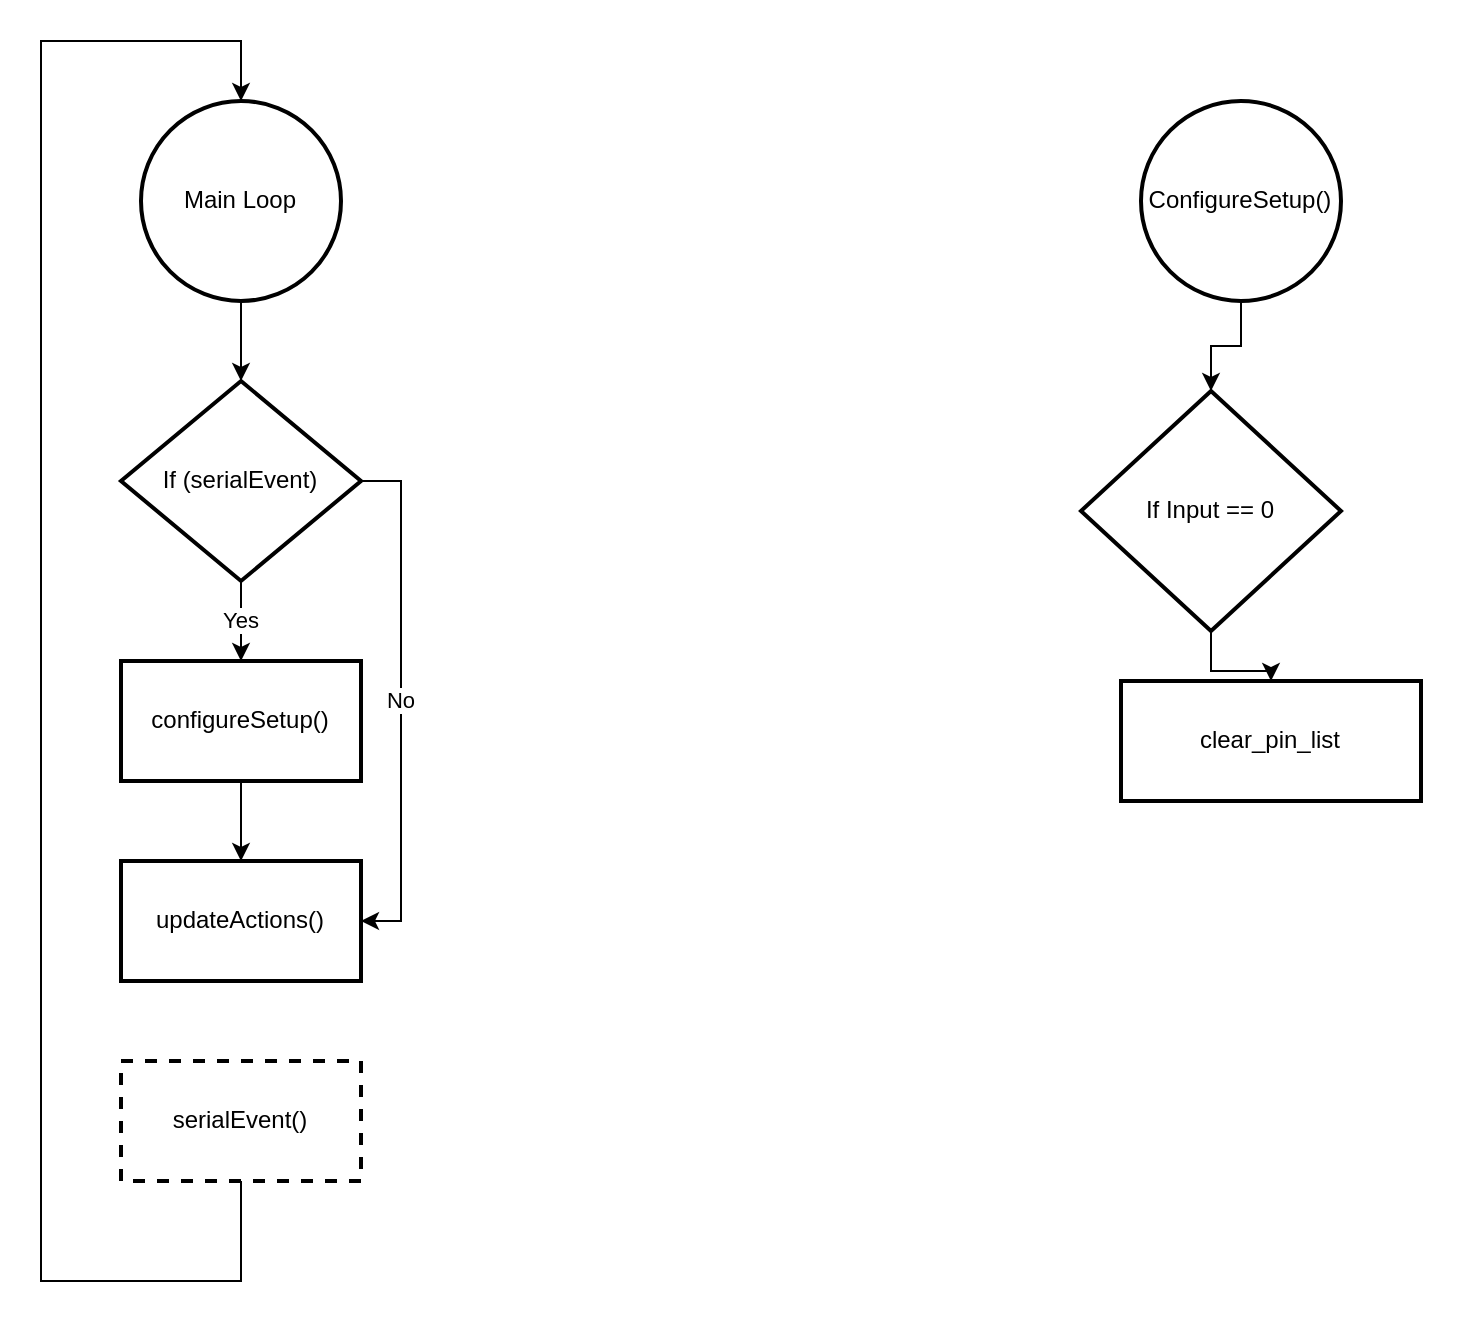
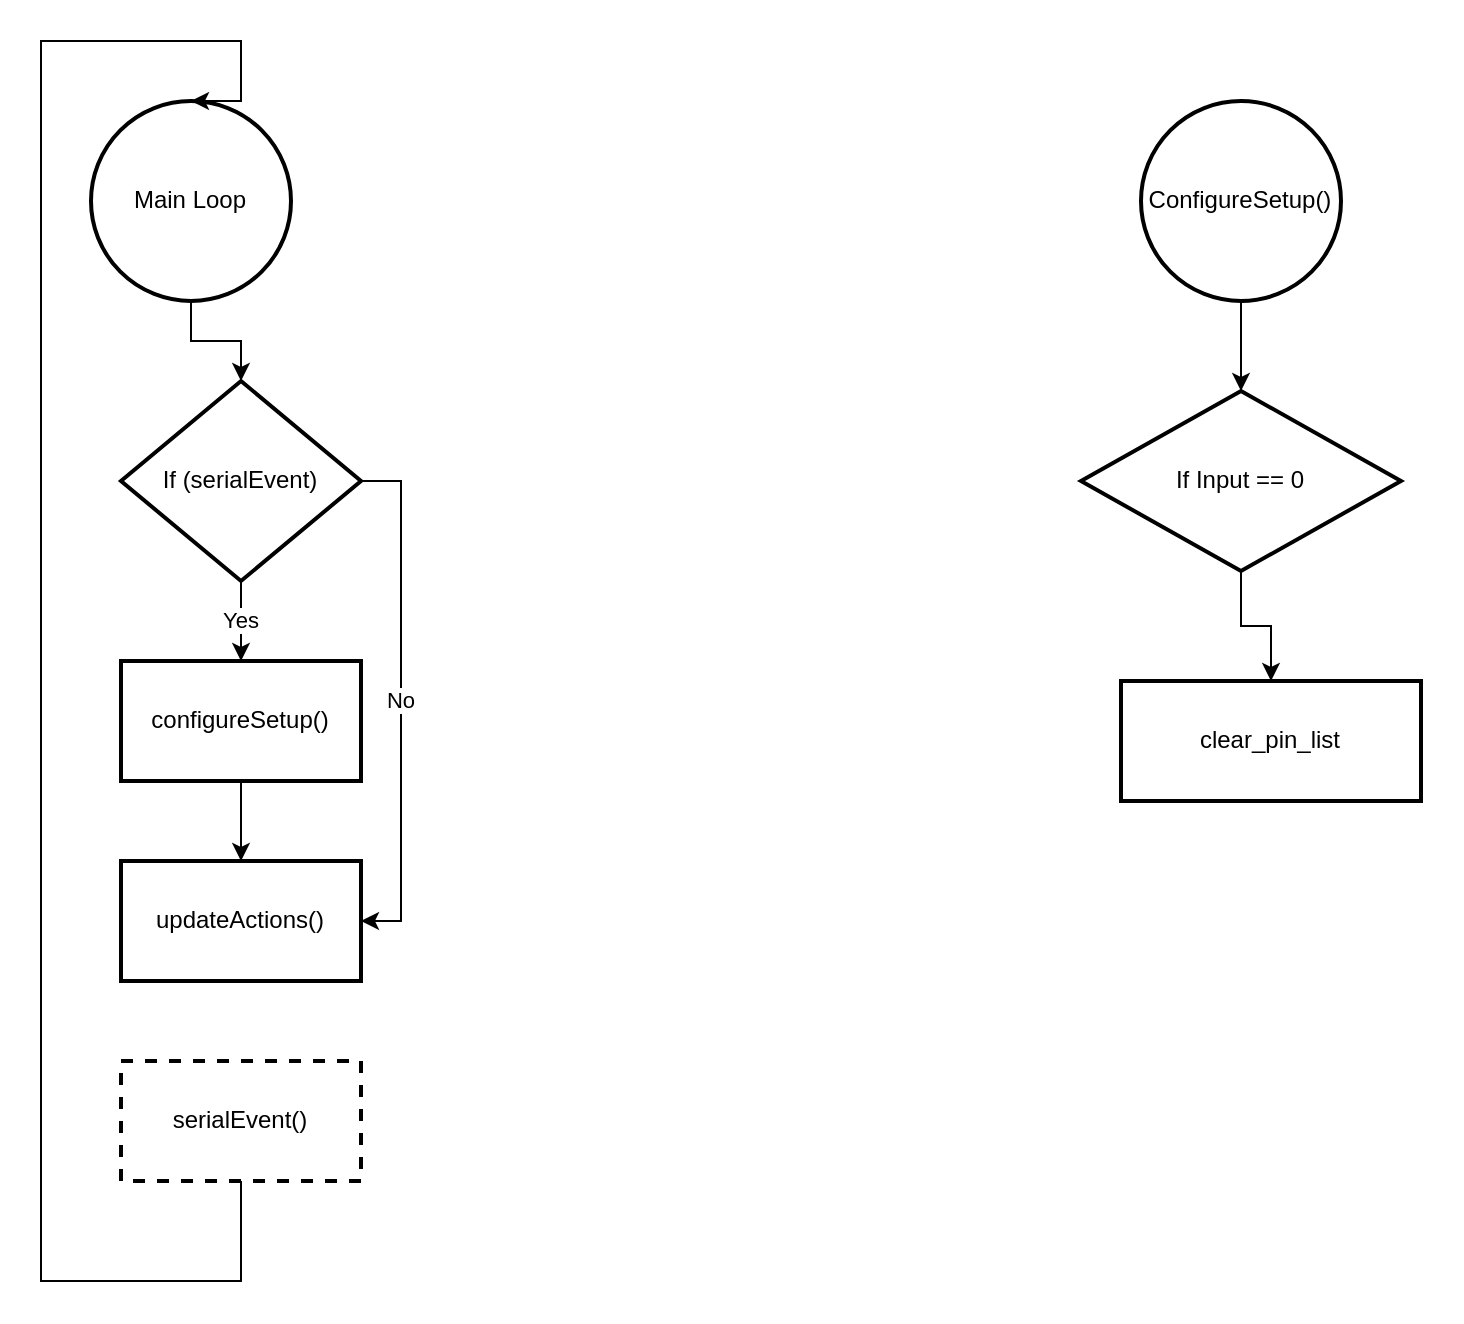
- <mxCell id="3" value="Main Loop" style="strokeWidth=2;html=1;shape=mxgraph.flowchart.start_2;whiteSpace=wrap;" vertex="1" parent="1"><mxGeometry x="70" y="50" width="100" height="100" as="geometry" /></mxCell>
+ <mxCell id="3" value="Main Loop" style="strokeWidth=2;html=1;shape=mxgraph.flowchart.start_2;whiteSpace=wrap;" vertex="1" parent="1"><mxGeometry x="45" y="50" width="100" height="100" as="geometry" /></mxCell>
- <mxCell id="15" value="If Input == 0" style="rhombus;whiteSpace=wrap;html=1;strokeWidth=2;" vertex="1" parent="1"><mxGeometry x="540" y="195" width="130" height="120" as="geometry" /></mxCell>
+ <mxCell id="15" value="If Input == 0" style="rhombus;whiteSpace=wrap;html=1;strokeWidth=2;" vertex="1" parent="1"><mxGeometry x="540" y="195" width="160" height="90" as="geometry" /></mxCell>
